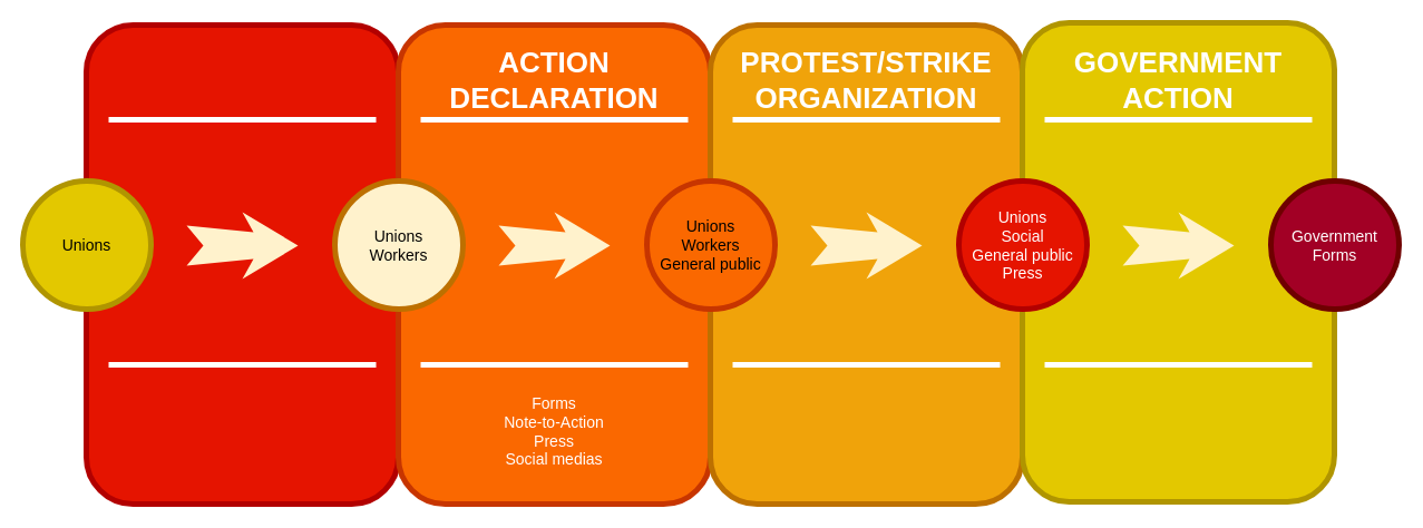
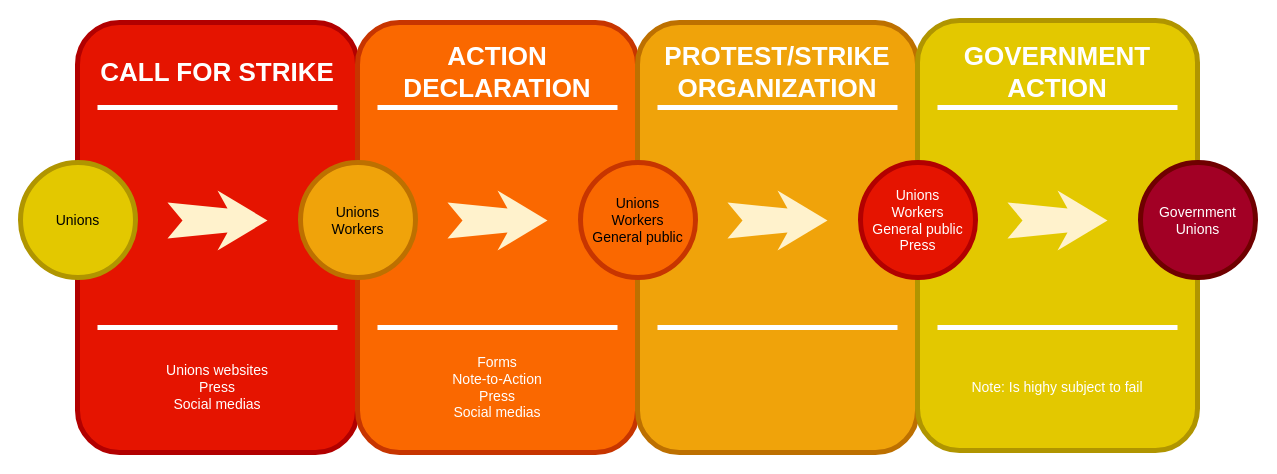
+ <mxCell id="3" value="CALL FOR STRIKE" style="text;html=1;strokeColor=none;fillColor=none;align=center;verticalAlign=middle;whiteSpace=wrap;rounded=0;shadow=0;fontSize=26;fontColor=#FFFFFF;fontStyle=1;labelBorderColor=none;labelBackgroundColor=none;spacingTop=0;fontFamily=Helvetica;perimeterSpacing=0;strokeWidth=5;" parent="1" vertex="1"><mxGeometry x="77" y="42" width="280" height="60" as="geometry" /></mxCell>
- <mxCell id="14" value="Unions&lt;br&gt;Workers" style="ellipse;whiteSpace=wrap;html=1;rounded=0;shadow=0;strokeWidth=5;fontSize=14;align=center;fillColor=#fff2cc;strokeColor=#BD7000;fontColor=#000000;labelBorderColor=none;labelBackgroundColor=none;spacingTop=0;fontFamily=Helvetica;perimeterSpacing=0;" parent="1" vertex="1"><mxGeometry x="300" y="162" width="115" height="115" as="geometry" /></mxCell>
+ <mxCell id="14" value="Unions&lt;br&gt;Workers" style="ellipse;whiteSpace=wrap;html=1;rounded=0;shadow=0;strokeWidth=5;fontSize=14;align=center;fillColor=#f0a30a;strokeColor=#BD7000;fontColor=#000000;labelBorderColor=none;labelBackgroundColor=none;spacingTop=0;fontFamily=Helvetica;perimeterSpacing=0;" parent="1" vertex="1"><mxGeometry x="300" y="162" width="115" height="115" as="geometry" /></mxCell>
- <mxCell id="27" value="Unions&lt;br&gt;Social&lt;br&gt;General public&lt;br&gt;Press" style="ellipse;whiteSpace=wrap;html=1;rounded=0;shadow=0;strokeWidth=5;fontSize=14;align=center;fillColor=#e51400;strokeColor=#B20000;fontColor=#ffffff;labelBorderColor=none;labelBackgroundColor=none;spacingTop=0;fontFamily=Helvetica;perimeterSpacing=0;" parent="1" vertex="1"><mxGeometry x="860" y="162" width="115" height="115" as="geometry" /></mxCell>
+ <mxCell id="27" value="Unions&lt;br&gt;Workers&lt;br&gt;General public&lt;br&gt;Press" style="ellipse;whiteSpace=wrap;html=1;rounded=0;shadow=0;strokeWidth=5;fontSize=14;align=center;fillColor=#e51400;strokeColor=#B20000;fontColor=#ffffff;labelBorderColor=none;labelBackgroundColor=none;spacingTop=0;fontFamily=Helvetica;perimeterSpacing=0;" parent="1" vertex="1"><mxGeometry x="860" y="162" width="115" height="115" as="geometry" /></mxCell>
- <mxCell id="29" value="Government&lt;br&gt;Forms" style="ellipse;whiteSpace=wrap;html=1;rounded=0;shadow=0;strokeWidth=5;fontSize=14;align=center;fillColor=#a20025;strokeColor=#6F0000;fontColor=#ffffff;labelBorderColor=none;labelBackgroundColor=none;spacingTop=0;fontFamily=Helvetica;perimeterSpacing=0;" parent="1" vertex="1"><mxGeometry x="1140" y="162" width="115" height="115" as="geometry" /></mxCell>
+ <mxCell id="29" value="Government&lt;br&gt;Unions" style="ellipse;whiteSpace=wrap;html=1;rounded=0;shadow=0;strokeWidth=5;fontSize=14;align=center;fillColor=#a20025;strokeColor=#6F0000;fontColor=#ffffff;labelBorderColor=none;labelBackgroundColor=none;spacingTop=0;fontFamily=Helvetica;perimeterSpacing=0;" parent="1" vertex="1"><mxGeometry x="1140" y="162" width="115" height="115" as="geometry" /></mxCell>
+ <mxCell id="4" value="Unions websites&lt;br&gt;Press&lt;br&gt;&lt;div&gt;Social medias&lt;/div&gt;" style="text;html=1;strokeColor=none;fillColor=none;align=center;verticalAlign=middle;whiteSpace=wrap;rounded=0;shadow=0;fontSize=14;fontColor=#FFFFFF;labelBorderColor=none;labelBackgroundColor=none;spacingTop=0;fontFamily=Helvetica;perimeterSpacing=0;strokeWidth=5;" parent="1" vertex="1"><mxGeometry x="77" y="342" width="280" height="90" as="geometry" /></mxCell>
+ <mxCell id="24" value="Note: Is highy subject to fail" style="text;html=1;strokeColor=none;fillColor=none;align=center;verticalAlign=middle;whiteSpace=wrap;rounded=0;shadow=0;fontSize=14;fontColor=#FFFFFF;labelBorderColor=none;labelBackgroundColor=none;spacingTop=0;fontFamily=Helvetica;perimeterSpacing=0;strokeWidth=5;" parent="1" vertex="1"><mxGeometry x="917" y="342" width="280" height="90" as="geometry" /></mxCell>
